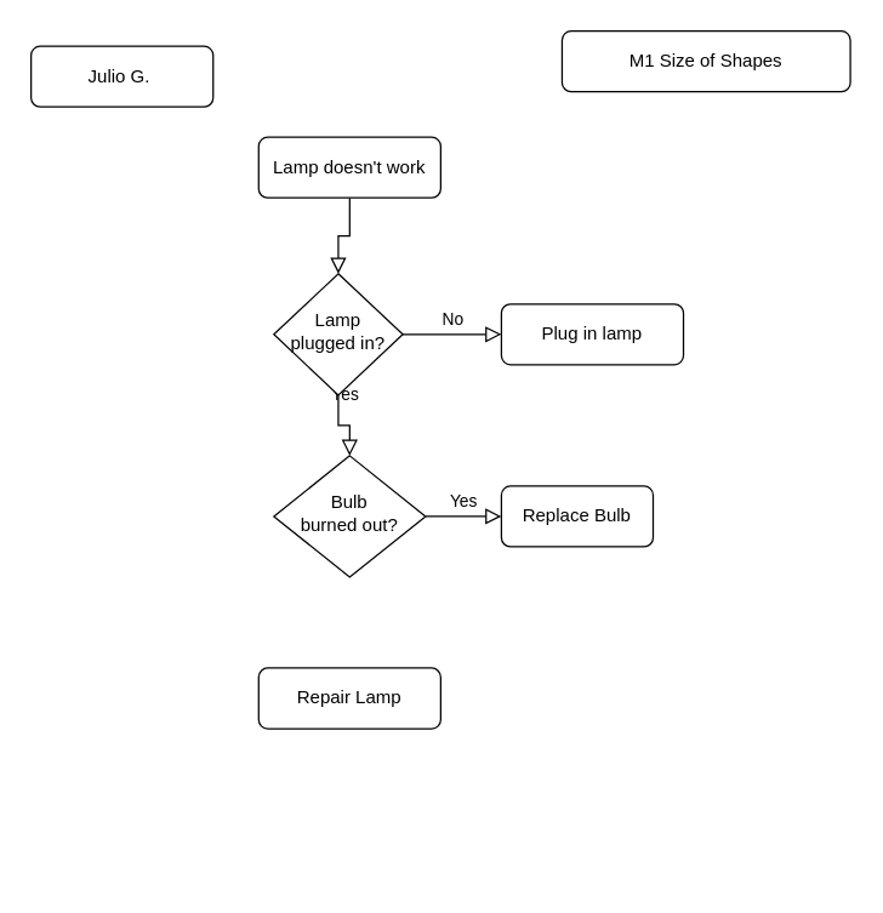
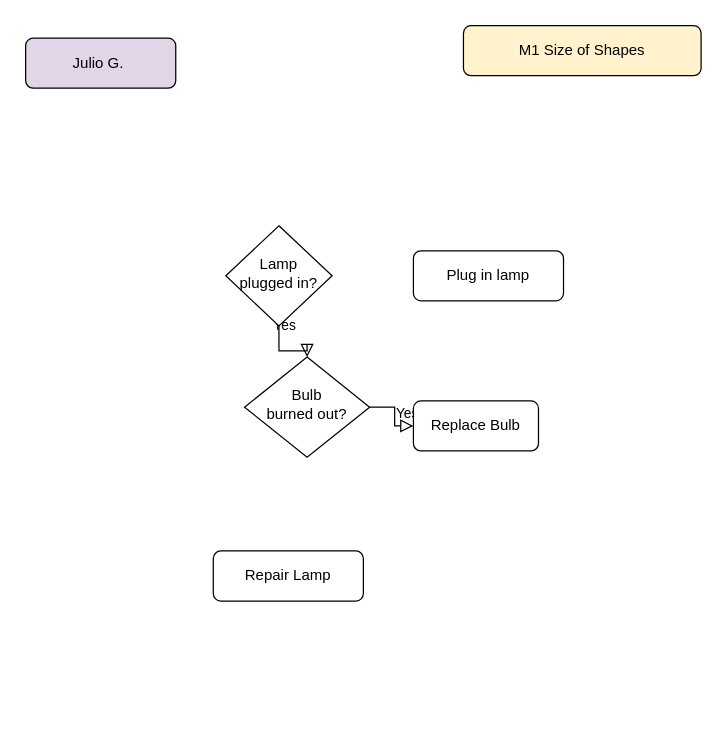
- <mxCell id="13" value="M1 Size of Shapes" style="rounded=1;whiteSpace=wrap;html=1;fontSize=12;glass=0;strokeWidth=1;shadow=0;" parent="1" vertex="1"><mxGeometry x="370" y="20" width="190" height="40" as="geometry" /></mxCell>
+ <mxCell id="13" value="M1 Size of Shapes" style="rounded=1;whiteSpace=wrap;html=1;fontSize=12;glass=0;strokeWidth=1;shadow=0;fillColor=#fff2cc;" parent="1" vertex="1"><mxGeometry x="370" y="20" width="190" height="40" as="geometry" /></mxCell>
- <mxCell id="12" value="Julio G.&amp;nbsp;" style="rounded=1;whiteSpace=wrap;html=1;fontSize=12;glass=0;strokeWidth=1;shadow=0;" parent="1" vertex="1"><mxGeometry x="20" y="30" width="120" height="40" as="geometry" /></mxCell>
+ <mxCell id="12" value="Julio G.&amp;nbsp;" style="rounded=1;whiteSpace=wrap;html=1;fontSize=12;glass=0;strokeWidth=1;shadow=0;fillColor=#e1d5e7;" parent="1" vertex="1"><mxGeometry x="20" y="30" width="120" height="40" as="geometry" /></mxCell>
- <mxCell id="3" value="Lamp doesn't work" style="rounded=1;whiteSpace=wrap;html=1;fontSize=12;glass=0;strokeWidth=1;shadow=0;" parent="1" vertex="1"><mxGeometry x="170" y="90" width="120" height="40" as="geometry" /></mxCell>
- <mxCell id="2" value="" style="rounded=0;html=1;jettySize=auto;orthogonalLoop=1;fontSize=11;endArrow=block;endFill=0;endSize=8;strokeWidth=1;shadow=0;labelBackgroundColor=none;edgeStyle=orthogonalEdgeStyle;" parent="1" source="3" target="6" edge="1"><mxGeometry relative="1" as="geometry" /></mxCell>
- <mxCell id="5" value="No" style="edgeStyle=orthogonalEdgeStyle;rounded=0;html=1;jettySize=auto;orthogonalLoop=1;fontSize=11;endArrow=block;endFill=0;endSize=8;strokeWidth=1;shadow=0;labelBackgroundColor=none;" parent="1" source="6" target="7" edge="1"><mxGeometry y="10" relative="1" as="geometry"><mxPoint as="offset" /></mxGeometry></mxCell>
- <mxCell id="9" value="Bulb&lt;br&gt;burned out?" style="rhombus;whiteSpace=wrap;html=1;shadow=0;fontFamily=Helvetica;fontSize=12;align=center;strokeWidth=1;spacing=6;spacingTop=-4;" parent="1" vertex="1"><mxGeometry x="180" y="300" width="100" height="80" as="geometry" /></mxCell>
+ <mxCell id="9" value="Bulb&lt;br&gt;burned out?" style="rhombus;whiteSpace=wrap;html=1;shadow=0;fontFamily=Helvetica;fontSize=12;align=center;strokeWidth=1;spacing=6;spacingTop=-4;" parent="1" vertex="1"><mxGeometry x="195" y="285" width="100" height="80" as="geometry" /></mxCell>
